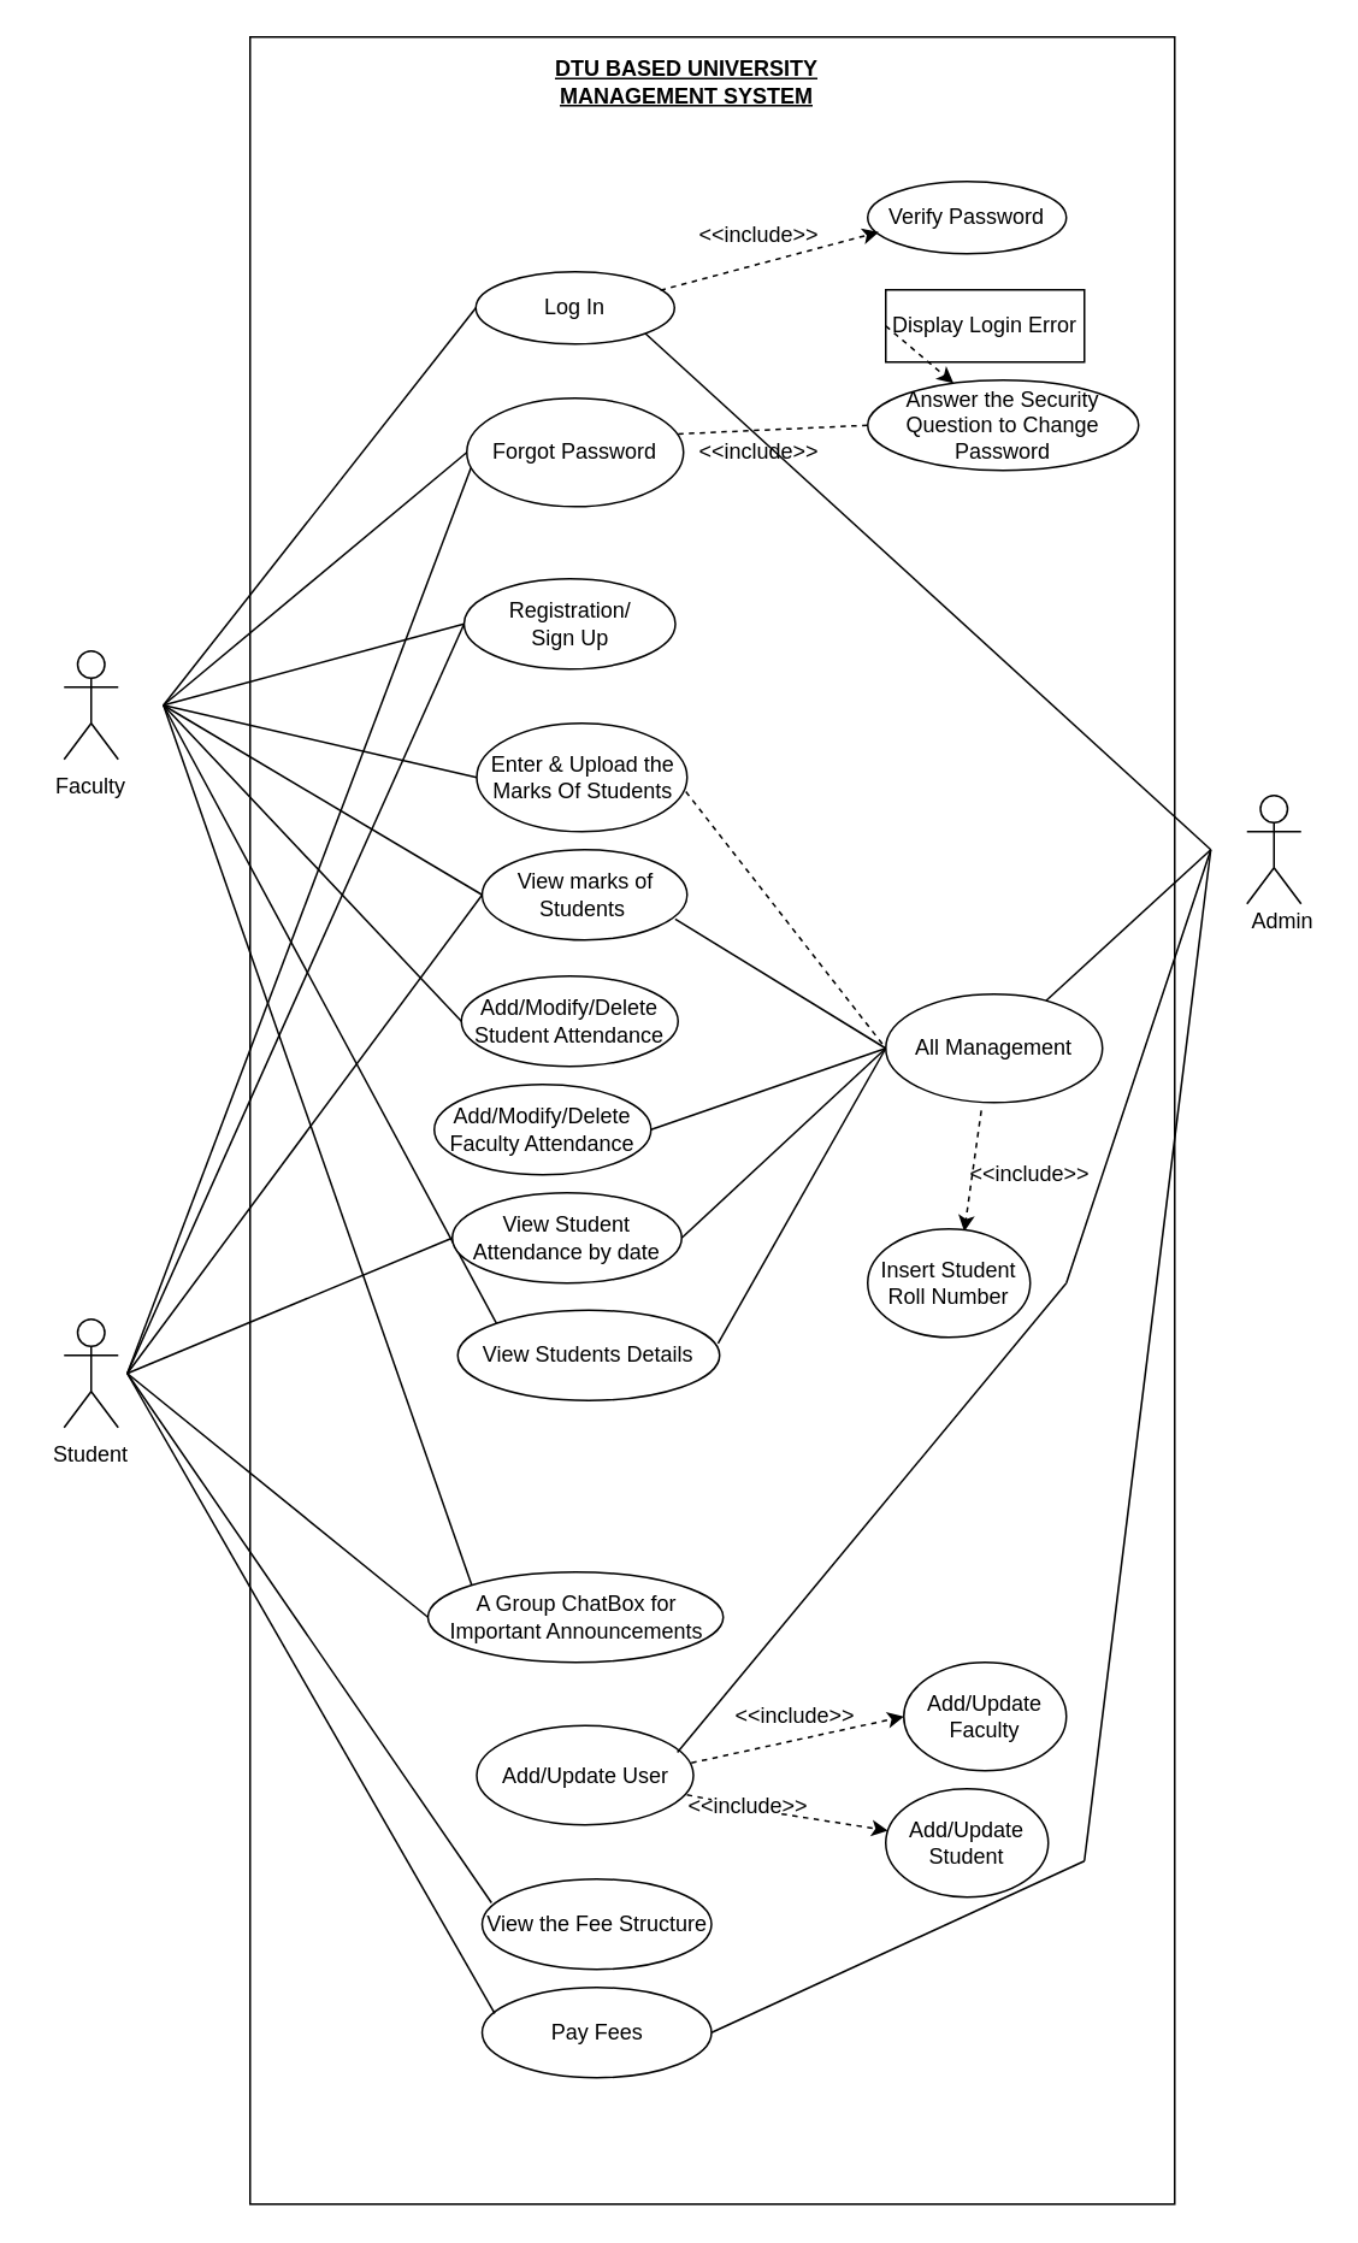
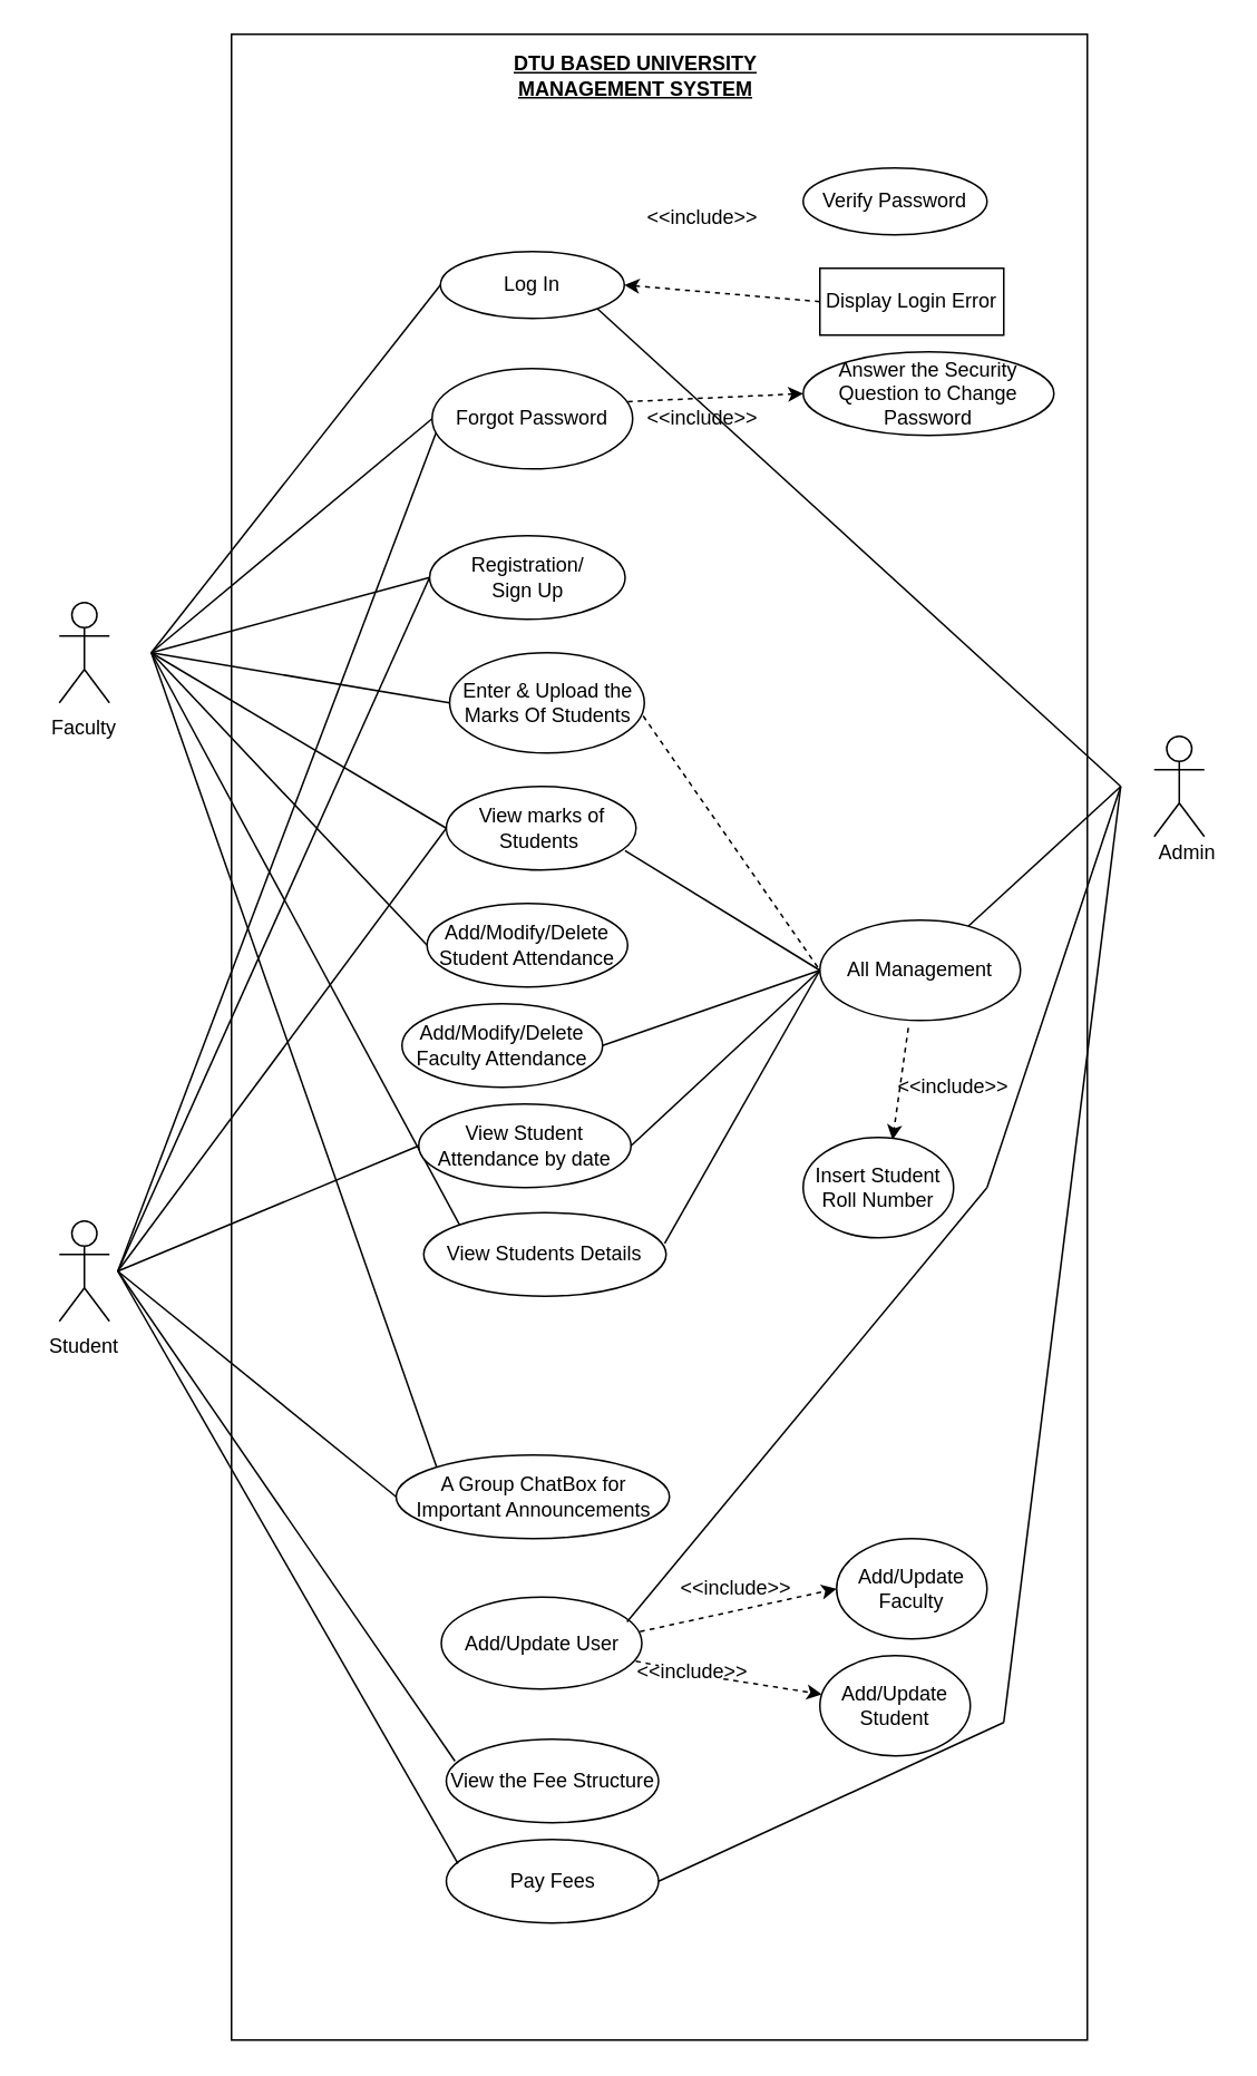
- <mxCell id="7" value="" style="html=1;labelBackgroundColor=#ffffff;startArrow=none;startFill=0;startSize=6;endArrow=classic;endFill=1;endSize=6;jettySize=auto;orthogonalLoop=1;strokeWidth=1;dashed=1;fontSize=14;entryX=0.056;entryY=0.7;entryDx=0;entryDy=0;entryPerimeter=0;exitX=0.929;exitY=0.256;exitDx=0;exitDy=0;exitPerimeter=0;" edge="1" parent="1" source="4" target="5"><mxGeometry width="60" height="60" relative="1" as="geometry"><mxPoint x="270" y="360" as="sourcePoint" /><mxPoint x="390" y="490" as="targetPoint" /></mxGeometry></mxCell>
- <mxCell id="8" value="" style="html=1;labelBackgroundColor=#ffffff;startArrow=none;startFill=0;startSize=6;endArrow=classic;endFill=1;endSize=6;jettySize=auto;orthogonalLoop=1;strokeWidth=1;dashed=1;fontSize=14;exitX=0;exitY=0.5;exitDx=0;exitDy=0;" edge="1" parent="1" source="6" target="32"><mxGeometry width="60" height="60" relative="1" as="geometry"><mxPoint x="280" y="370" as="sourcePoint" /><mxPoint x="370" y="160" as="targetPoint" /></mxGeometry></mxCell>
+ <mxCell id="8" value="" style="html=1;labelBackgroundColor=#ffffff;startArrow=none;startFill=0;startSize=6;endArrow=classic;endFill=1;endSize=6;jettySize=auto;orthogonalLoop=1;strokeWidth=1;dashed=1;fontSize=14;exitX=0;exitY=0.5;exitDx=0;exitDy=0;entryX=1;entryY=0.5;entryDx=0;entryDy=0;" edge="1" parent="1" source="6" target="4"><mxGeometry width="60" height="60" relative="1" as="geometry"><mxPoint x="280" y="370" as="sourcePoint" /><mxPoint x="370" y="160" as="targetPoint" /></mxGeometry></mxCell>
- <mxCell id="31" value="" style="html=1;labelBackgroundColor=#ffffff;startArrow=none;startFill=0;startSize=6;endArrow=none;endFill=1;endSize=6;jettySize=auto;orthogonalLoop=1;strokeWidth=1;dashed=1;fontSize=14;exitX=0.975;exitY=0.33;exitDx=0;exitDy=0;exitPerimeter=0;entryX=0;entryY=0.5;entryDx=0;entryDy=0;" edge="1" parent="1" source="15" target="32"><mxGeometry width="60" height="60" relative="1" as="geometry"><mxPoint x="370" y="445" as="sourcePoint" /><mxPoint x="460" y="470" as="targetPoint" /></mxGeometry></mxCell>
+ <mxCell id="31" value="" style="html=1;labelBackgroundColor=#ffffff;startArrow=none;startFill=0;startSize=6;endArrow=classic;endFill=1;endSize=6;jettySize=auto;orthogonalLoop=1;strokeWidth=1;dashed=1;fontSize=14;exitX=0.975;exitY=0.33;exitDx=0;exitDy=0;exitPerimeter=0;entryX=0;entryY=0.5;entryDx=0;entryDy=0;" edge="1" parent="1" source="15" target="32"><mxGeometry width="60" height="60" relative="1" as="geometry"><mxPoint x="370" y="445" as="sourcePoint" /><mxPoint x="460" y="470" as="targetPoint" /></mxGeometry></mxCell>
- <mxCell id="46" value="Enter &amp;amp; Upload the Marks Of Students" style="ellipse;whiteSpace=wrap;html=1;" vertex="1" parent="1"><mxGeometry x="263.5" y="400" width="116.5" height="60" as="geometry" /></mxCell>
+ <mxCell id="46" value="Enter &amp;amp; Upload the Marks Of Students" style="ellipse;whiteSpace=wrap;html=1;" vertex="1" parent="1"><mxGeometry x="268.5" y="390" width="116.5" height="60" as="geometry" /></mxCell>
